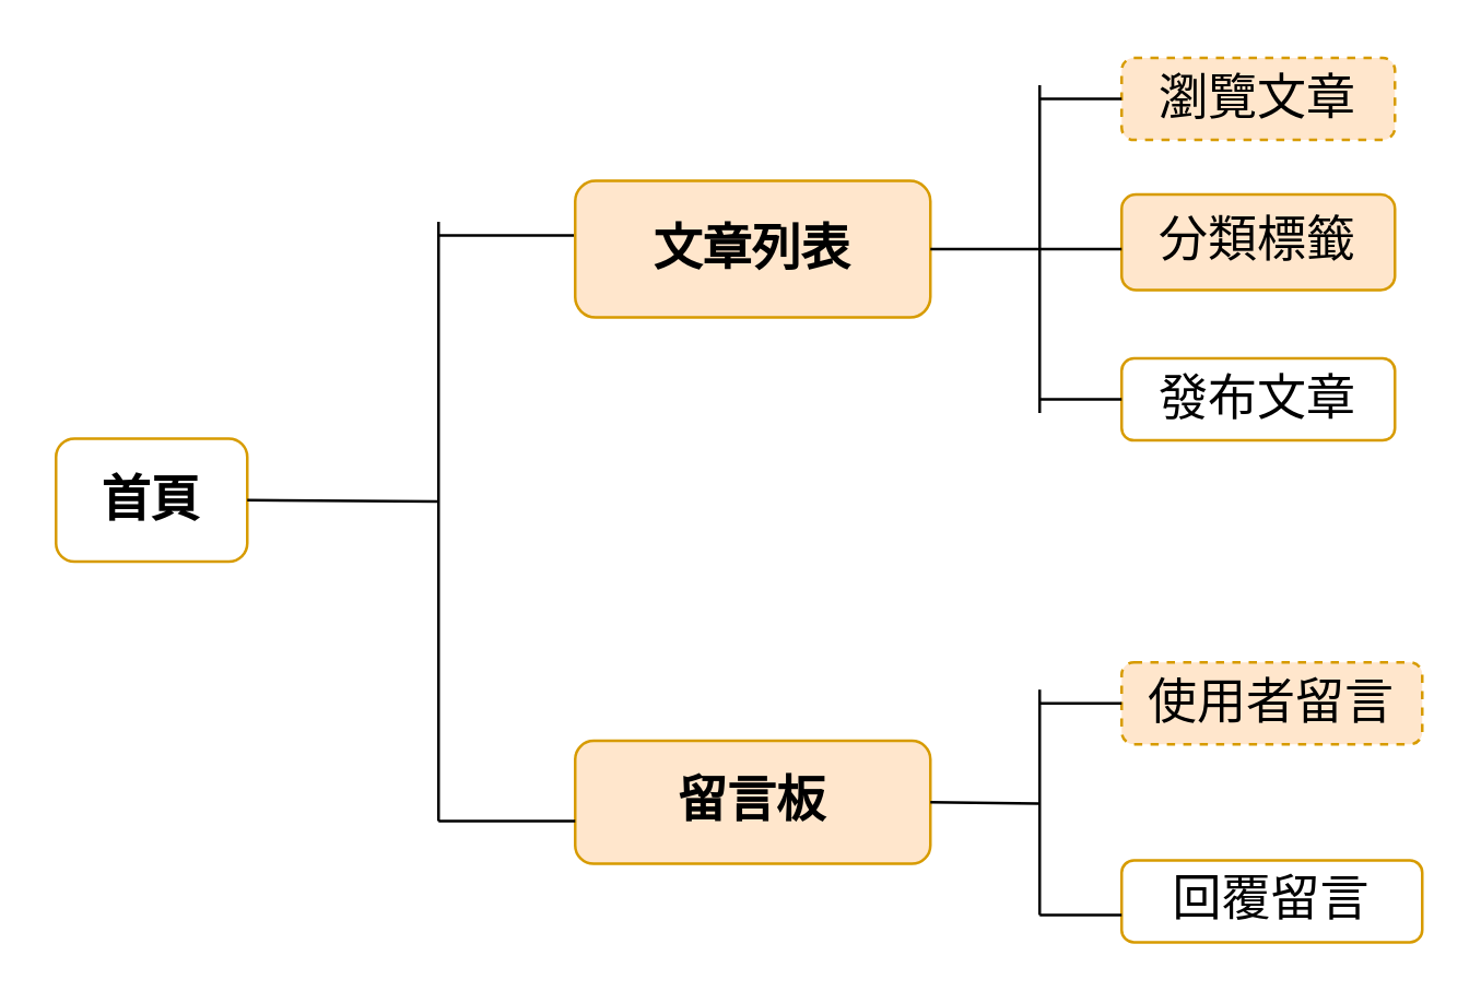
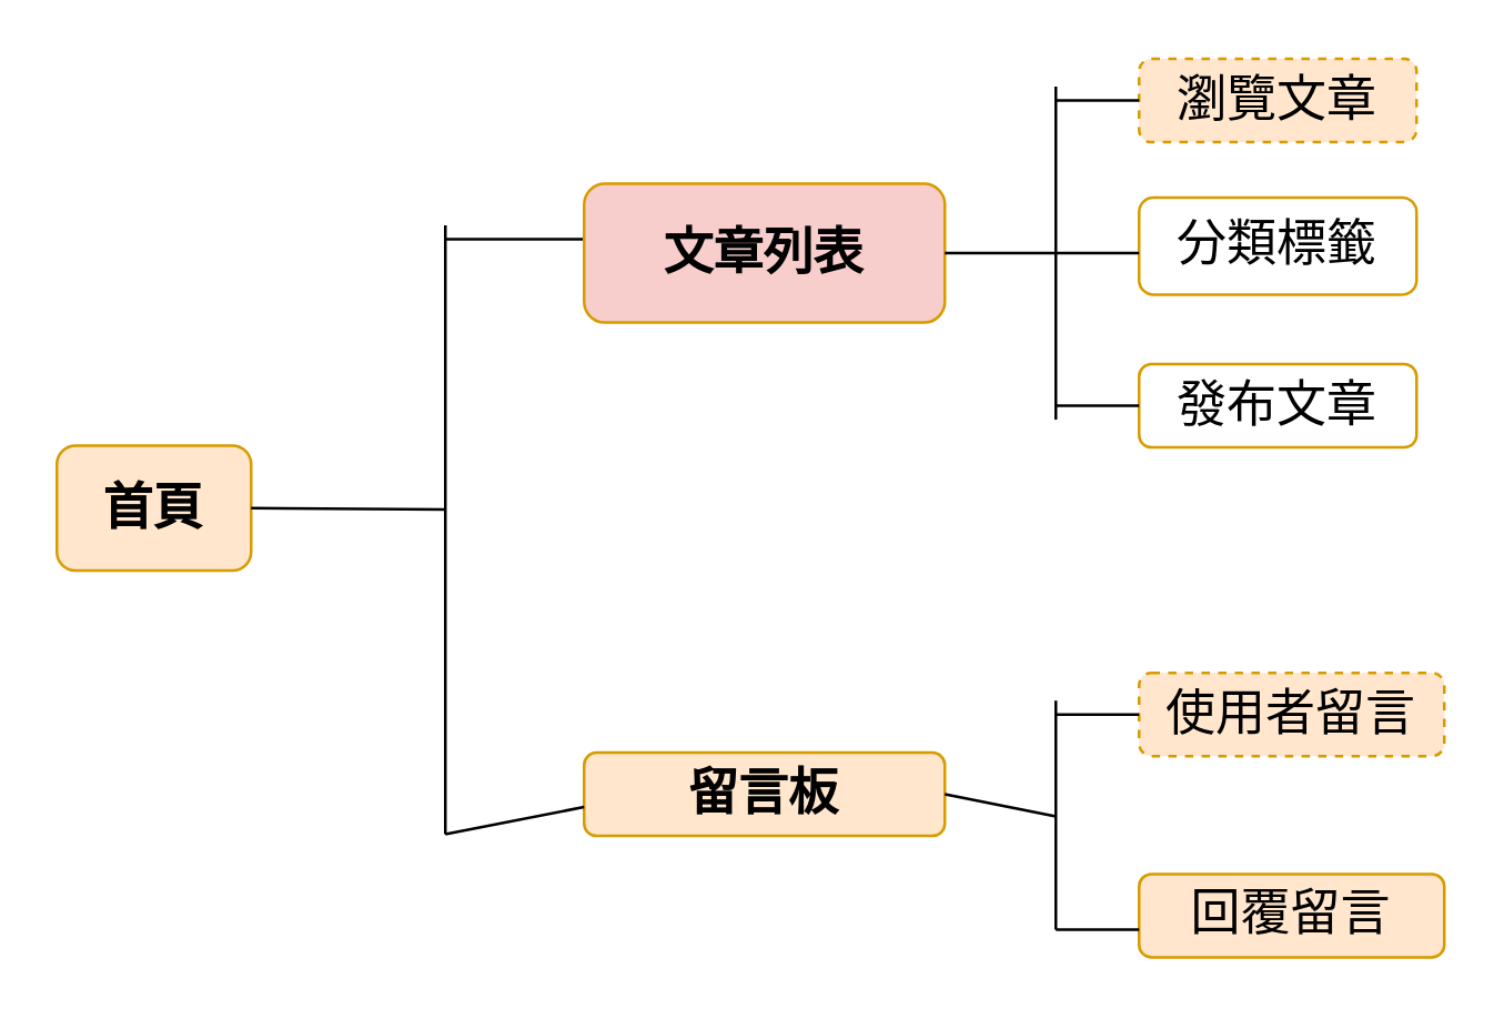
- <mxCell id="11" value="分類標籤" style="rounded=1;whiteSpace=wrap;html=1;fontFamily=Comic Sans MS;fontSize=18;fillColor=#ffe6cc;strokeColor=#d79b00;" parent="1" vertex="1"><mxGeometry x="410" y="70.63" width="100" height="35" as="geometry" /></mxCell>
+ <mxCell id="11" value="分類標籤" style="rounded=1;whiteSpace=wrap;html=1;fontFamily=Comic Sans MS;fontSize=18;fillColor=#ffffff;strokeColor=#d79b00;" parent="1" vertex="1"><mxGeometry x="410" y="70.63" width="100" height="35" as="geometry" /></mxCell>
- <mxCell id="6" value="&lt;h2&gt;&lt;b&gt;&lt;font style=&quot;font-size: 18px&quot;&gt;文章列表&lt;/font&gt;&lt;/b&gt;&lt;/h2&gt;" style="rounded=1;whiteSpace=wrap;html=1;fontFamily=Comic Sans MS;fillColor=#ffe6cc;strokeColor=#d79b00;" parent="1" vertex="1"><mxGeometry x="210" y="65.63" width="130" height="50" as="geometry" /></mxCell>
+ <mxCell id="6" value="&lt;h2&gt;&lt;b&gt;&lt;font style=&quot;font-size: 18px&quot;&gt;文章列表&lt;/font&gt;&lt;/b&gt;&lt;/h2&gt;" style="rounded=1;whiteSpace=wrap;html=1;fontFamily=Comic Sans MS;fillColor=#f8cecc;strokeColor=#d79b00;" parent="1" vertex="1"><mxGeometry x="210" y="65.63" width="130" height="50" as="geometry" /></mxCell>
- <mxCell id="2" value="&lt;h2&gt;首頁&lt;/h2&gt;" style="rounded=1;whiteSpace=wrap;html=1;rotation=0;fillColor=#ffffff;strokeColor=#d79b00;" parent="1" vertex="1"><mxGeometry x="20" y="160" width="70" height="45" as="geometry" /></mxCell>
+ <mxCell id="2" value="&lt;h2&gt;首頁&lt;/h2&gt;" style="rounded=1;whiteSpace=wrap;html=1;rotation=0;fillColor=#ffe6cc;strokeColor=#d79b00;" parent="1" vertex="1"><mxGeometry x="20" y="160" width="70" height="45" as="geometry" /></mxCell>
- <mxCell id="7" value="&lt;b&gt;&lt;font style=&quot;font-size: 18px&quot;&gt;留言板&lt;/font&gt;&lt;/b&gt;" style="rounded=1;whiteSpace=wrap;html=1;fontFamily=Comic Sans MS;fillColor=#ffe6cc;strokeColor=#d79b00;" parent="1" vertex="1"><mxGeometry x="210" y="270.63" width="130" height="45" as="geometry" /></mxCell>
+ <mxCell id="7" value="&lt;b&gt;&lt;font style=&quot;font-size: 18px&quot;&gt;留言板&lt;/font&gt;&lt;/b&gt;" style="rounded=1;whiteSpace=wrap;html=1;fontFamily=Comic Sans MS;fillColor=#ffe6cc;strokeColor=#d79b00;" parent="1" vertex="1"><mxGeometry x="210" y="270.63" width="130" height="30" as="geometry" /></mxCell>
- <mxCell id="18" value="回覆留言" style="rounded=1;whiteSpace=wrap;html=1;fontFamily=Comic Sans MS;fontSize=18;fillColor=#ffffff;strokeColor=#d79b00;" parent="1" vertex="1"><mxGeometry x="410" y="314.38" width="110" height="30" as="geometry" /></mxCell>
+ <mxCell id="18" value="回覆留言" style="rounded=1;whiteSpace=wrap;html=1;fontFamily=Comic Sans MS;fontSize=18;fillColor=#ffe6cc;strokeColor=#d79b00;" parent="1" vertex="1"><mxGeometry x="410" y="314.38" width="110" height="30" as="geometry" /></mxCell>
